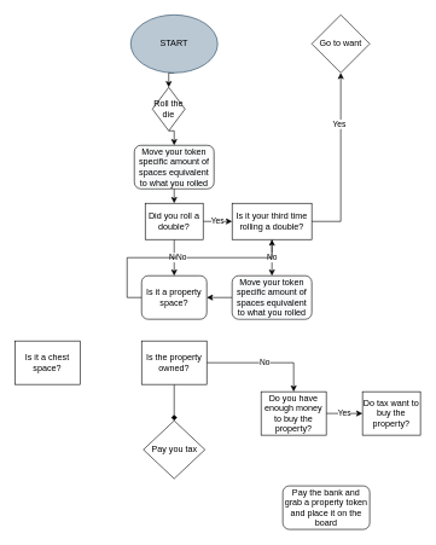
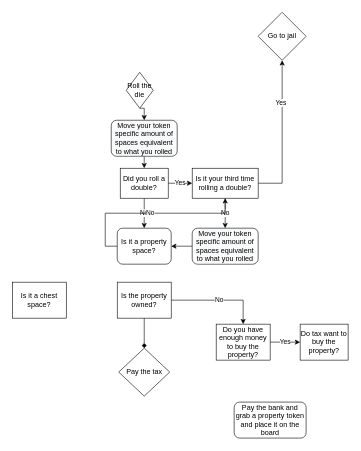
- <mxCell id="3" value="START" style="ellipse;whiteSpace=wrap;html=1;fillColor=#bac8d3;strokeColor=#23445d;" vertex="1" parent="1"><mxGeometry x="180" width="120" height="80" as="geometry" y="20" /></mxCell>
- <mxCell id="15" value="Go to want" style="rhombus;whiteSpace=wrap;html=1;" vertex="1" parent="1"><mxGeometry x="430" width="80" height="80" as="geometry" y="20" /></mxCell>
+ <mxCell id="15" value="Go to jail" style="rhombus;whiteSpace=wrap;html=1;" vertex="1" parent="1"><mxGeometry x="430" width="80" height="80" as="geometry" y="20" /></mxCell>
- <mxCell id="2" style="edgeStyle=orthogonalEdgeStyle;rounded=0;orthogonalLoop=1;jettySize=auto;html=1;exitX=0.5;exitY=1;exitDx=0;exitDy=0;entryX=0;entryY=0.5;entryDx=0;entryDy=0;" edge="1" parent="1" source="3" target="5"><mxGeometry relative="1" as="geometry" /></mxCell>
- <mxCell id="27" value="Pay you tax" style="rhombus;whiteSpace=wrap;html=1;" vertex="1" parent="1"><mxGeometry x="197.5" y="580" width="85" height="80" as="geometry" /></mxCell>
+ <mxCell id="27" value="Pay the tax" style="rhombus;whiteSpace=wrap;html=1;" vertex="1" parent="1"><mxGeometry x="197.5" y="580" width="85" height="80" as="geometry" /></mxCell>
